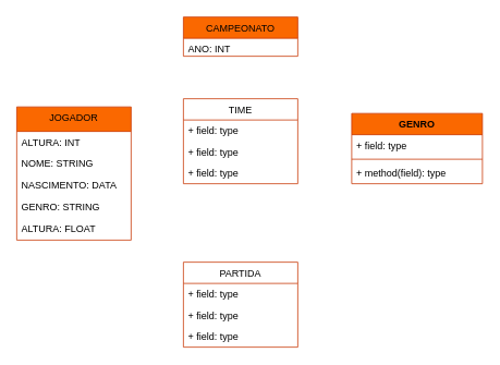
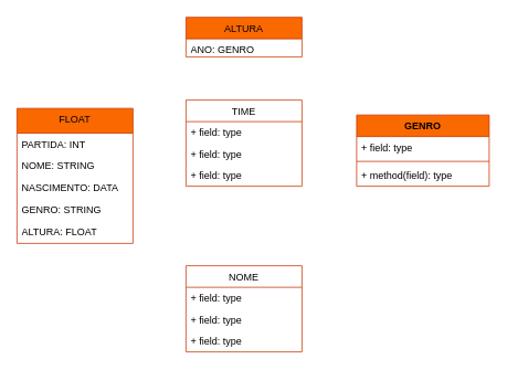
- <mxCell id="8" value="CAMPEONATO" style="swimlane;fontStyle=0;childLayout=stackLayout;horizontal=1;startSize=26;fillColor=#fa6800;horizontalStack=0;resizeParent=1;resizeParentMax=0;resizeLast=0;collapsible=1;marginBottom=0;whiteSpace=wrap;html=1;rounded=0;shadow=0;strokeColor=#C73500;strokeWidth=1;align=center;verticalAlign=top;fontFamily=Helvetica;fontSize=12;fontColor=#000000;" vertex="1" parent="1"><mxGeometry x="224" y="20" width="140" height="48" as="geometry" /></mxCell>
+ <mxCell id="8" value="ALTURA" style="swimlane;fontStyle=0;childLayout=stackLayout;horizontal=1;startSize=26;fillColor=#fa6800;horizontalStack=0;resizeParent=1;resizeParentMax=0;resizeLast=0;collapsible=1;marginBottom=0;whiteSpace=wrap;html=1;rounded=0;shadow=0;strokeColor=#C73500;strokeWidth=1;align=center;verticalAlign=top;fontFamily=Helvetica;fontSize=12;fontColor=#000000;" vertex="1" parent="1"><mxGeometry x="224" y="20" width="140" height="48" as="geometry" /></mxCell>
- <mxCell id="9" value="ANO: INT" style="text;strokeColor=none;fillColor=none;align=left;verticalAlign=top;spacingLeft=4;spacingRight=4;overflow=hidden;rotatable=0;points=[[0,0.5],[1,0.5]];portConstraint=eastwest;whiteSpace=wrap;html=1;fontSize=12;fontFamily=Helvetica;fontColor=#000000;" vertex="1" parent="8"><mxGeometry y="26" width="140" height="22" as="geometry" /></mxCell>
+ <mxCell id="9" value="ANO: GENRO" style="text;strokeColor=none;fillColor=none;align=left;verticalAlign=top;spacingLeft=4;spacingRight=4;overflow=hidden;rotatable=0;points=[[0,0.5],[1,0.5]];portConstraint=eastwest;whiteSpace=wrap;html=1;fontSize=12;fontFamily=Helvetica;fontColor=#000000;" vertex="1" parent="8"><mxGeometry y="26" width="140" height="22" as="geometry" /></mxCell>
- <mxCell id="2" value="JOGADOR" style="swimlane;fontStyle=0;childLayout=stackLayout;horizontal=1;startSize=30;fillColor=#fa6800;horizontalStack=0;resizeParent=1;resizeParentMax=0;resizeLast=0;collapsible=1;marginBottom=0;whiteSpace=wrap;html=1;rounded=0;shadow=0;strokeColor=#C73500;strokeWidth=1;align=center;verticalAlign=top;fontFamily=Helvetica;fontSize=12;fontColor=#000000;" vertex="1" parent="1"><mxGeometry x="20" y="130" width="140" height="163" as="geometry"><mxRectangle x="190" y="270" width="100" height="30" as="alternateBounds" /></mxGeometry></mxCell>
+ <mxCell id="2" value="FLOAT" style="swimlane;fontStyle=0;childLayout=stackLayout;horizontal=1;startSize=30;fillColor=#fa6800;horizontalStack=0;resizeParent=1;resizeParentMax=0;resizeLast=0;collapsible=1;marginBottom=0;whiteSpace=wrap;html=1;rounded=0;shadow=0;strokeColor=#C73500;strokeWidth=1;align=center;verticalAlign=top;fontFamily=Helvetica;fontSize=12;fontColor=#000000;" vertex="1" parent="1"><mxGeometry x="20" y="130" width="140" height="163" as="geometry"><mxRectangle x="190" y="270" width="100" height="30" as="alternateBounds" /></mxGeometry></mxCell>
- <mxCell id="3" value="ALTURA: INT" style="text;strokeColor=none;fillColor=none;align=left;verticalAlign=top;spacingLeft=4;spacingRight=4;overflow=hidden;rotatable=0;points=[[0,0.5],[1,0.5]];portConstraint=eastwest;whiteSpace=wrap;html=1;fontSize=12;fontFamily=Helvetica;fontColor=#000000;" vertex="1" parent="2"><mxGeometry y="30" width="140" height="26" as="geometry" /></mxCell>
+ <mxCell id="3" value="PARTIDA: INT" style="text;strokeColor=none;fillColor=none;align=left;verticalAlign=top;spacingLeft=4;spacingRight=4;overflow=hidden;rotatable=0;points=[[0,0.5],[1,0.5]];portConstraint=eastwest;whiteSpace=wrap;html=1;fontSize=12;fontFamily=Helvetica;fontColor=#000000;" vertex="1" parent="2"><mxGeometry y="30" width="140" height="26" as="geometry" /></mxCell>
- <mxCell id="14" value="PARTIDA" style="swimlane;fontStyle=0;childLayout=stackLayout;horizontal=1;startSize=26;fillColor=none;horizontalStack=0;resizeParent=1;resizeParentMax=0;resizeLast=0;collapsible=1;marginBottom=0;whiteSpace=wrap;html=1;rounded=0;shadow=0;strokeColor=#C73500;strokeWidth=1;align=center;verticalAlign=top;fontFamily=Helvetica;fontSize=12;fontColor=#000000;" vertex="1" parent="1"><mxGeometry x="224" y="320" width="140" height="104" as="geometry" /></mxCell>
+ <mxCell id="14" value="NOME" style="swimlane;fontStyle=0;childLayout=stackLayout;horizontal=1;startSize=26;fillColor=none;horizontalStack=0;resizeParent=1;resizeParentMax=0;resizeLast=0;collapsible=1;marginBottom=0;whiteSpace=wrap;html=1;rounded=0;shadow=0;strokeColor=#C73500;strokeWidth=1;align=center;verticalAlign=top;fontFamily=Helvetica;fontSize=12;fontColor=#000000;" vertex="1" parent="1"><mxGeometry x="224" y="320" width="140" height="104" as="geometry" /></mxCell>
